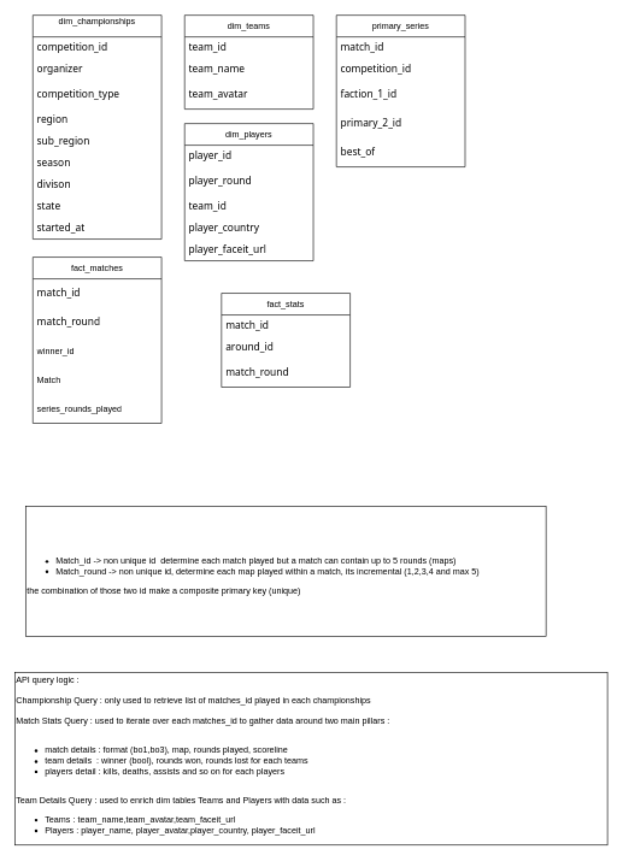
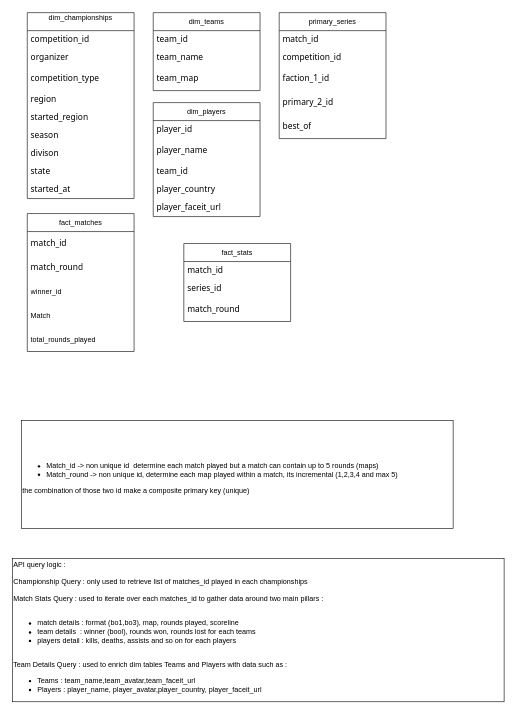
- <mxCell id="15" value="&lt;div style=&quot;text-align: right;&quot;&gt;&lt;span style=&quot;background-color: transparent; color: light-dark(rgb(0, 0, 0), rgb(255, 255, 255)); font-size: 14px;&quot;&gt;&lt;font face=&quot;Segoe WPC, Segoe UI, sans-serif&quot;&gt;team_avatar&lt;/font&gt;&lt;/span&gt;&lt;/div&gt;" style="text;strokeColor=none;fillColor=none;align=left;verticalAlign=middle;spacingLeft=4;spacingRight=4;overflow=hidden;points=[[0,0.5],[1,0.5]];portConstraint=eastwest;rotatable=0;whiteSpace=wrap;html=1;" parent="12" vertex="1"><mxGeometry y="90" width="178.06" height="40" as="geometry" /></mxCell>
+ <mxCell id="15" value="&lt;div style=&quot;text-align: right;&quot;&gt;&lt;span style=&quot;background-color: transparent; color: light-dark(rgb(0, 0, 0), rgb(255, 255, 255)); font-size: 14px;&quot;&gt;&lt;font face=&quot;Segoe WPC, Segoe UI, sans-serif&quot;&gt;team_map&lt;/font&gt;&lt;/span&gt;&lt;/div&gt;" style="text;strokeColor=none;fillColor=none;align=left;verticalAlign=middle;spacingLeft=4;spacingRight=4;overflow=hidden;points=[[0,0.5],[1,0.5]];portConstraint=eastwest;rotatable=0;whiteSpace=wrap;html=1;" parent="12" vertex="1"><mxGeometry y="90" width="178.06" height="40" as="geometry" /></mxCell>
- <mxCell id="7" value="&lt;div style=&quot;text-align: right;&quot;&gt;&lt;span style=&quot;background-color: transparent; color: light-dark(rgb(0, 0, 0), rgb(255, 255, 255)); font-size: 14px;&quot;&gt;&lt;font face=&quot;Segoe WPC, Segoe UI, sans-serif&quot;&gt;sub_region&lt;/font&gt;&lt;/span&gt;&lt;/div&gt;" style="text;strokeColor=none;fillColor=none;align=left;verticalAlign=middle;spacingLeft=4;spacingRight=4;overflow=hidden;points=[[0,0.5],[1,0.5]];portConstraint=eastwest;rotatable=0;whiteSpace=wrap;html=1;" parent="2" vertex="1"><mxGeometry y="160" width="178.06" height="30" as="geometry" /></mxCell>
+ <mxCell id="7" value="&lt;div style=&quot;text-align: right;&quot;&gt;&lt;span style=&quot;background-color: transparent; color: light-dark(rgb(0, 0, 0), rgb(255, 255, 255)); font-size: 14px;&quot;&gt;&lt;font face=&quot;Segoe WPC, Segoe UI, sans-serif&quot;&gt;started_region&lt;/font&gt;&lt;/span&gt;&lt;/div&gt;" style="text;strokeColor=none;fillColor=none;align=left;verticalAlign=middle;spacingLeft=4;spacingRight=4;overflow=hidden;points=[[0,0.5],[1,0.5]];portConstraint=eastwest;rotatable=0;whiteSpace=wrap;html=1;" parent="2" vertex="1"><mxGeometry y="160" width="178.06" height="30" as="geometry" /></mxCell>
- <mxCell id="18" value="&lt;div style=&quot;text-align: right;&quot;&gt;&lt;span style=&quot;background-color: transparent; color: light-dark(rgb(0, 0, 0), rgb(255, 255, 255)); font-size: 14px;&quot;&gt;&lt;font face=&quot;Segoe WPC, Segoe UI, sans-serif&quot;&gt;player_round&lt;/font&gt;&lt;/span&gt;&lt;/div&gt;" style="text;strokeColor=none;fillColor=none;align=left;verticalAlign=middle;spacingLeft=4;spacingRight=4;overflow=hidden;points=[[0,0.5],[1,0.5]];portConstraint=eastwest;rotatable=0;whiteSpace=wrap;html=1;" parent="16" vertex="1"><mxGeometry y="60" width="178.06" height="40" as="geometry" /></mxCell>
+ <mxCell id="18" value="&lt;div style=&quot;text-align: right;&quot;&gt;&lt;span style=&quot;background-color: transparent; color: light-dark(rgb(0, 0, 0), rgb(255, 255, 255)); font-size: 14px;&quot;&gt;&lt;font face=&quot;Segoe WPC, Segoe UI, sans-serif&quot;&gt;player_name&lt;/font&gt;&lt;/span&gt;&lt;/div&gt;" style="text;strokeColor=none;fillColor=none;align=left;verticalAlign=middle;spacingLeft=4;spacingRight=4;overflow=hidden;points=[[0,0.5],[1,0.5]];portConstraint=eastwest;rotatable=0;whiteSpace=wrap;html=1;" parent="16" vertex="1"><mxGeometry y="60" width="178.06" height="40" as="geometry" /></mxCell>
- <mxCell id="36" value="&lt;div style=&quot;text-align: right;&quot;&gt;&lt;span style=&quot;background-color: transparent; color: light-dark(rgb(0, 0, 0), rgb(255, 255, 255)); font-size: 14px;&quot;&gt;&lt;font face=&quot;Segoe WPC, Segoe UI, sans-serif&quot;&gt;around_id&lt;/font&gt;&lt;/span&gt;&lt;/div&gt;" style="text;strokeColor=none;fillColor=none;align=left;verticalAlign=middle;spacingLeft=4;spacingRight=4;overflow=hidden;points=[[0,0.5],[1,0.5]];portConstraint=eastwest;rotatable=0;whiteSpace=wrap;html=1;" parent="34" vertex="1"><mxGeometry y="60" width="178.06" height="30" as="geometry" /></mxCell>
+ <mxCell id="36" value="&lt;div style=&quot;text-align: right;&quot;&gt;&lt;span style=&quot;background-color: transparent; color: light-dark(rgb(0, 0, 0), rgb(255, 255, 255)); font-size: 14px;&quot;&gt;&lt;font face=&quot;Segoe WPC, Segoe UI, sans-serif&quot;&gt;series_id&lt;/font&gt;&lt;/span&gt;&lt;/div&gt;" style="text;strokeColor=none;fillColor=none;align=left;verticalAlign=middle;spacingLeft=4;spacingRight=4;overflow=hidden;points=[[0,0.5],[1,0.5]];portConstraint=eastwest;rotatable=0;whiteSpace=wrap;html=1;" parent="34" vertex="1"><mxGeometry y="60" width="178.06" height="30" as="geometry" /></mxCell>
- <mxCell id="33" value="&lt;div style=&quot;text-align: right;&quot;&gt;series_rounds_played&lt;/div&gt;" style="text;strokeColor=none;fillColor=none;align=left;verticalAlign=middle;spacingLeft=4;spacingRight=4;overflow=hidden;points=[[0,0.5],[1,0.5]];portConstraint=eastwest;rotatable=0;whiteSpace=wrap;html=1;" parent="28" vertex="1"><mxGeometry y="190" width="178.06" height="40" as="geometry" /></mxCell>
+ <mxCell id="33" value="&lt;div style=&quot;text-align: right;&quot;&gt;total_rounds_played&lt;/div&gt;" style="text;strokeColor=none;fillColor=none;align=left;verticalAlign=middle;spacingLeft=4;spacingRight=4;overflow=hidden;points=[[0,0.5],[1,0.5]];portConstraint=eastwest;rotatable=0;whiteSpace=wrap;html=1;" parent="28" vertex="1"><mxGeometry y="190" width="178.06" height="40" as="geometry" /></mxCell>
